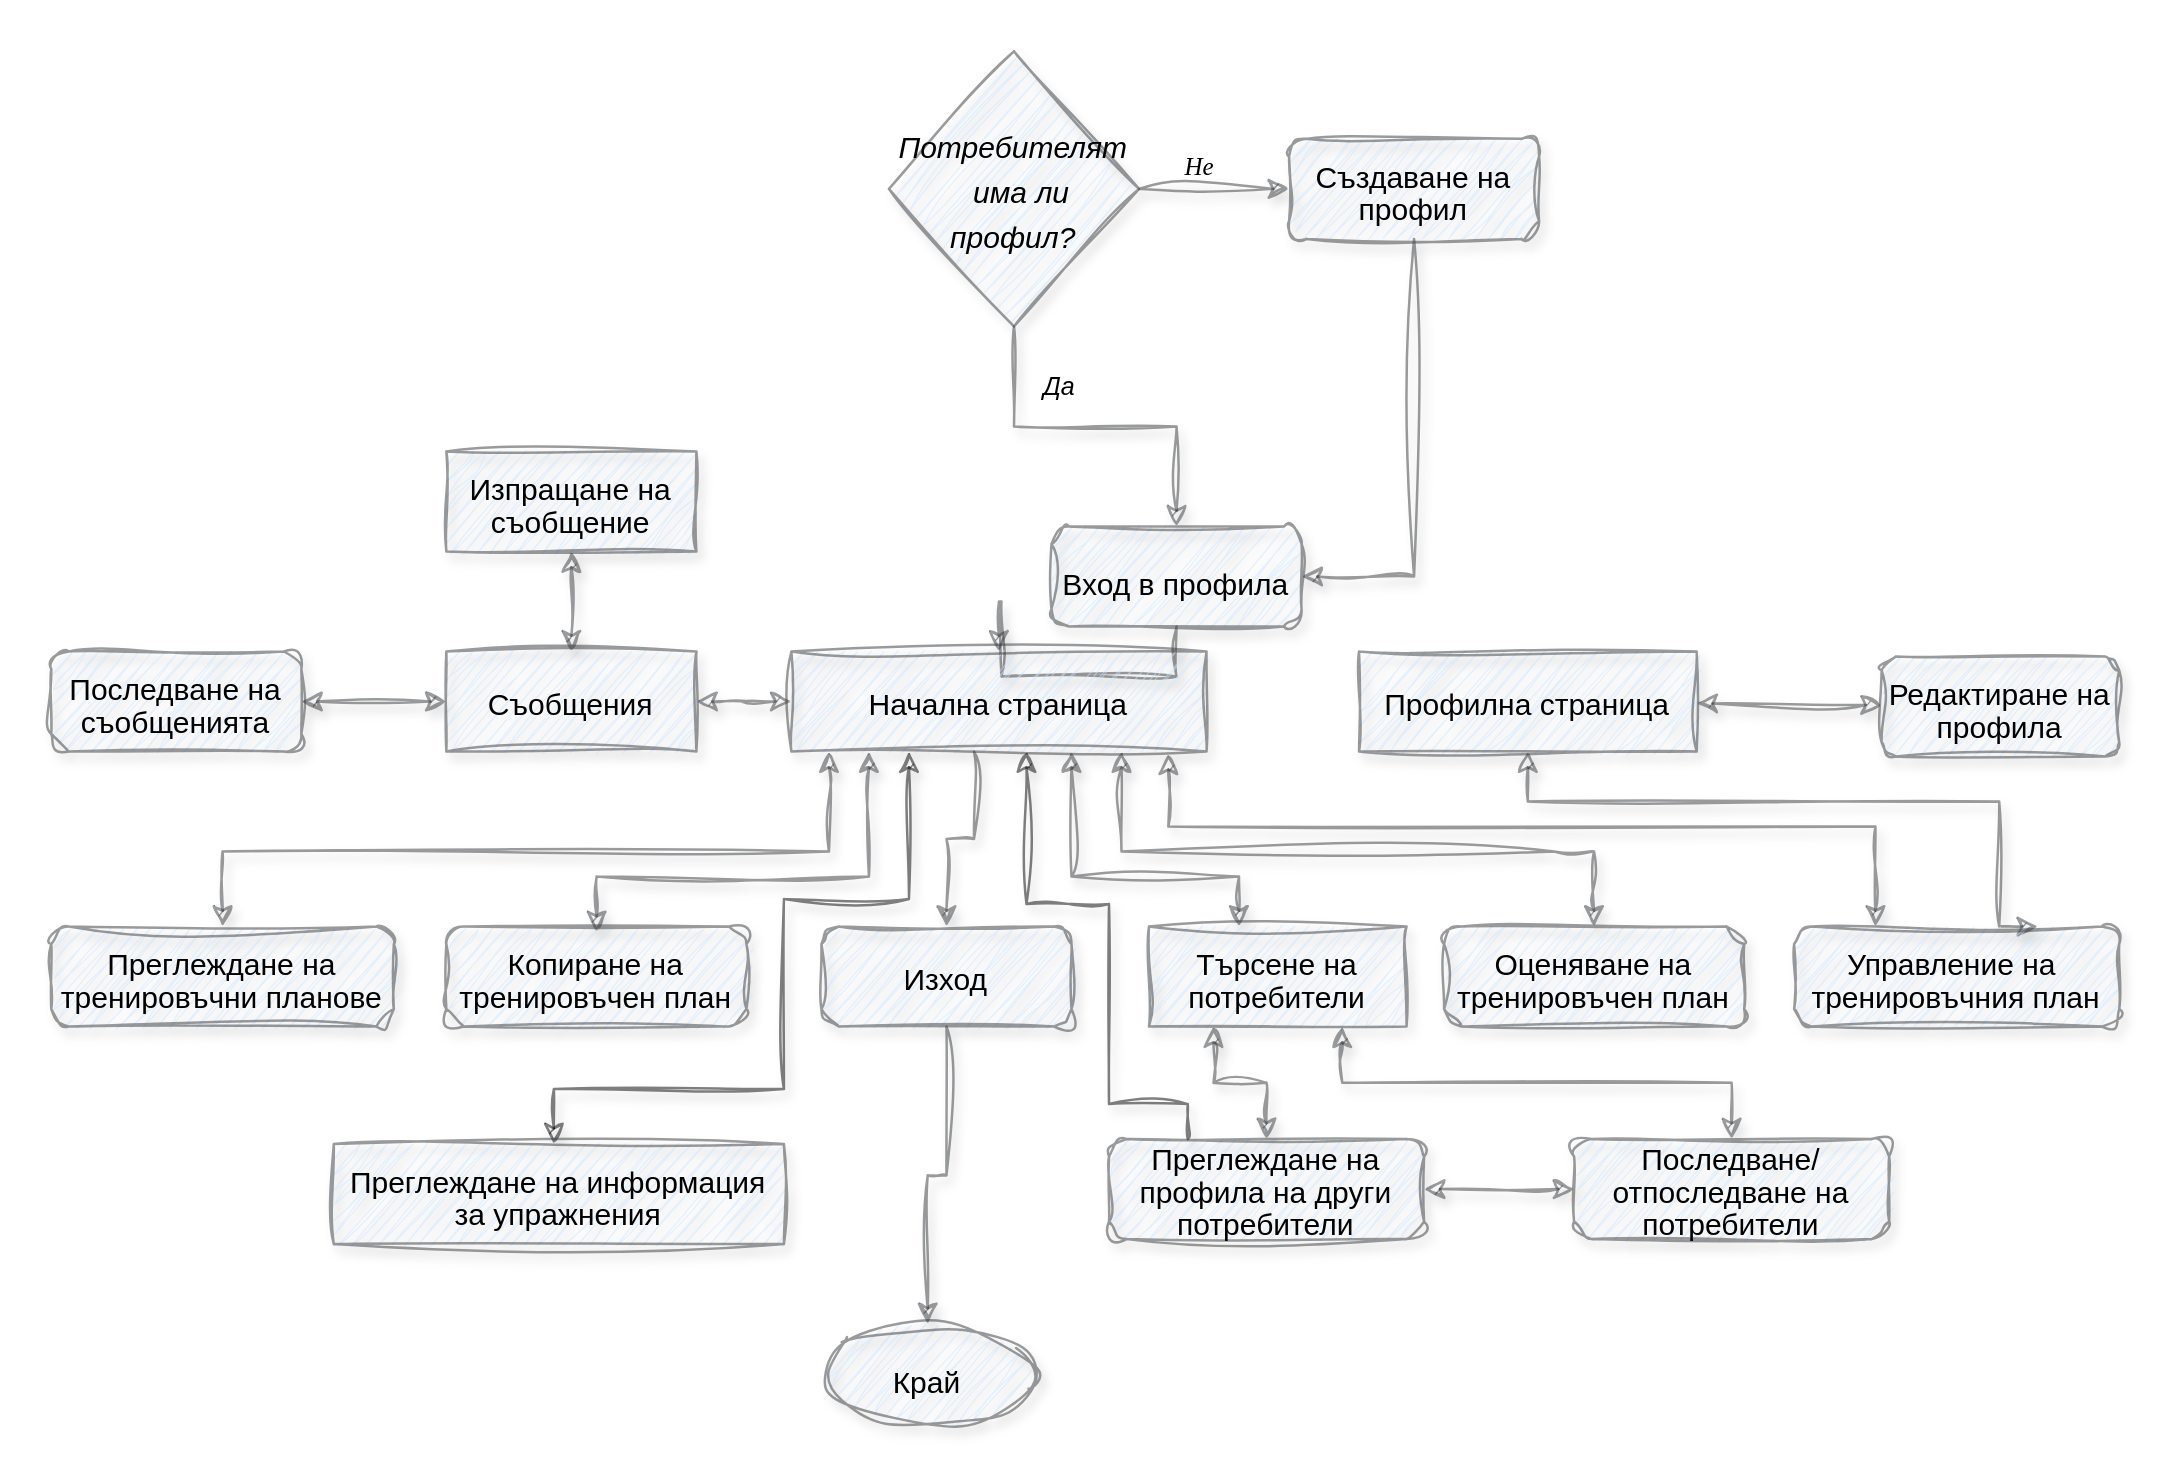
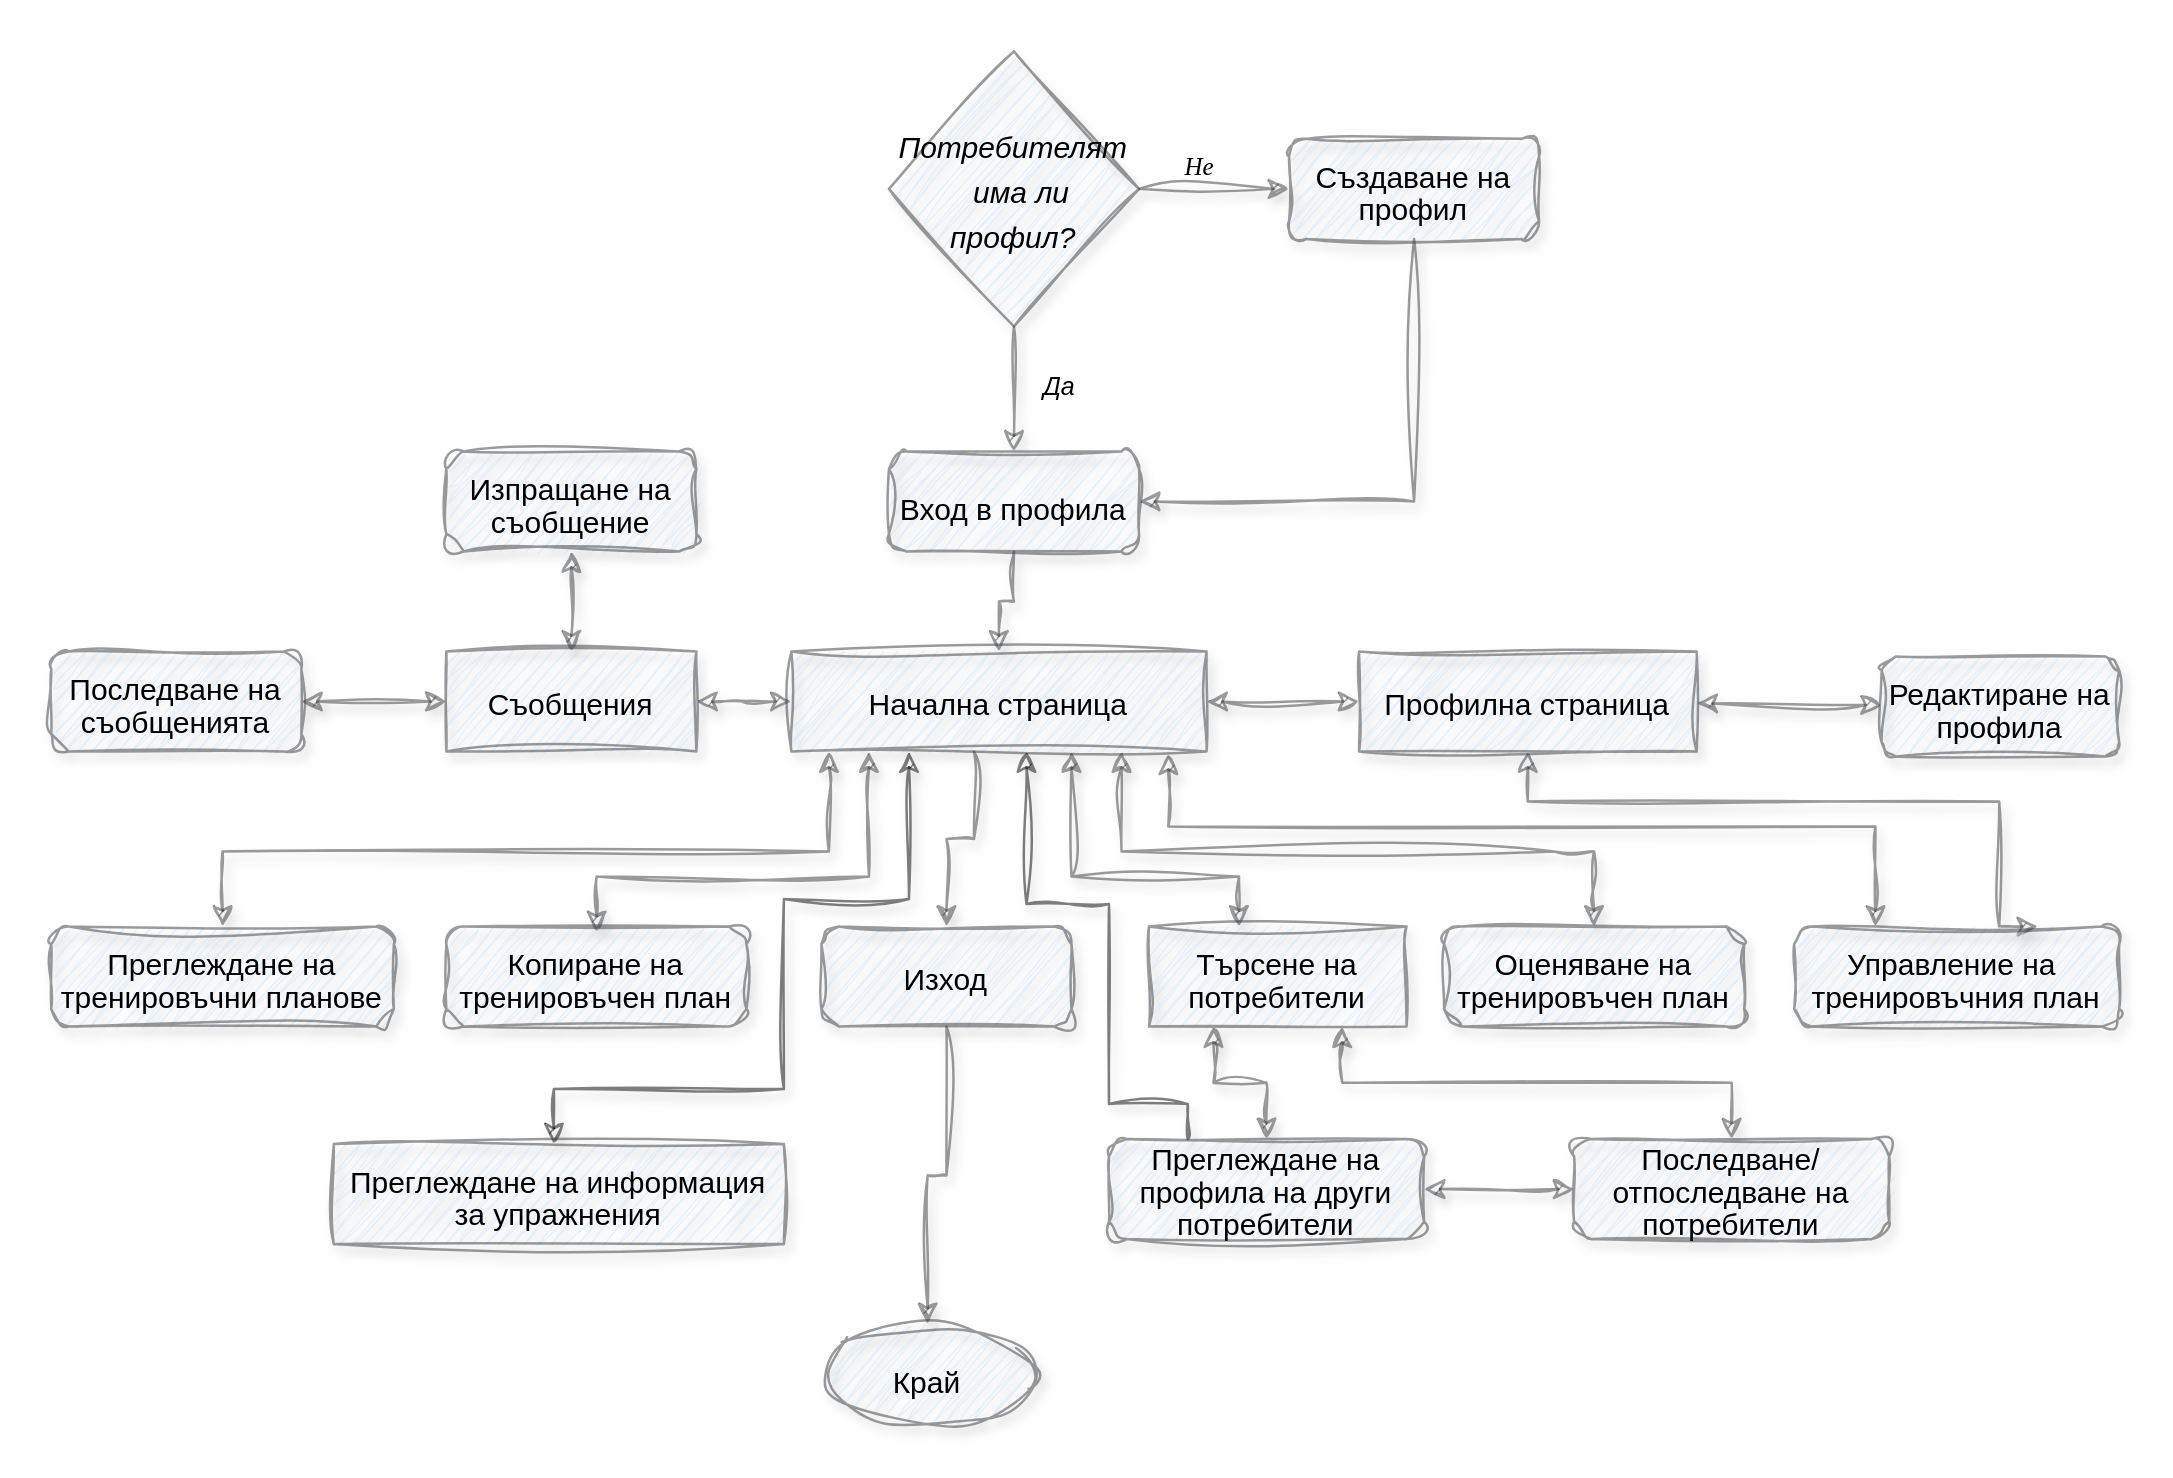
- <mxCell id="30" value="&lt;p style=&quot;line-height: 50%;&quot;&gt;&lt;font face=&quot;Helvetica&quot;&gt;&lt;span style=&quot;font-size: 12px;&quot;&gt;Изпращане на съобщение&lt;/span&gt;&lt;/font&gt;&lt;/p&gt;" style="whiteSpace=wrap;html=1;absoluteArcSize=1;arcSize=14;strokeWidth=1;hachureGap=4;fontFamily=Architects Daughter;fontSource=https%3A%2F%2Ffonts.googleapis.com%2Fcss%3Ffamily%3DArchitects%2BDaughter;fontSize=20;shadow=1;sketch=1;curveFitting=1;jiggle=2;opacity=50;fillColor=#cce5ff;strokeColor=#36393d;rounded=0;" parent="1" vertex="1"><mxGeometry x="178" y="180" width="100" height="40" as="geometry" /></mxCell>
+ <mxCell id="30" value="&lt;p style=&quot;line-height: 50%;&quot;&gt;&lt;font face=&quot;Helvetica&quot;&gt;&lt;span style=&quot;font-size: 12px;&quot;&gt;Изпращане на съобщение&lt;/span&gt;&lt;/font&gt;&lt;/p&gt;" style="rounded=1;whiteSpace=wrap;html=1;absoluteArcSize=1;arcSize=14;strokeWidth=1;hachureGap=4;fontFamily=Architects Daughter;fontSource=https%3A%2F%2Ffonts.googleapis.com%2Fcss%3Ffamily%3DArchitects%2BDaughter;fontSize=20;shadow=1;sketch=1;curveFitting=1;jiggle=2;opacity=50;fillColor=#cce5ff;strokeColor=#36393d;" parent="1" vertex="1"><mxGeometry x="178" y="180" width="100" height="40" as="geometry" /></mxCell>
- <mxCell id="8" value="&lt;font style=&quot;font-size: 12px;&quot; face=&quot;Helvetica&quot;&gt;Вход в профила&lt;/font&gt;" style="rounded=1;whiteSpace=wrap;html=1;absoluteArcSize=1;arcSize=14;strokeWidth=1;hachureGap=4;fontFamily=Architects Daughter;fontSource=https%3A%2F%2Ffonts.googleapis.com%2Fcss%3Ffamily%3DArchitects%2BDaughter;fontSize=20;shadow=1;sketch=1;curveFitting=1;jiggle=2;opacity=50;fillColor=#cce5ff;strokeColor=#36393d;" parent="1" vertex="1"><mxGeometry x="420" y="210" width="100" height="40" as="geometry" /></mxCell>
+ <mxCell id="8" value="&lt;font style=&quot;font-size: 12px;&quot; face=&quot;Helvetica&quot;&gt;Вход в профила&lt;/font&gt;" style="rounded=1;whiteSpace=wrap;html=1;absoluteArcSize=1;arcSize=14;strokeWidth=1;hachureGap=4;fontFamily=Architects Daughter;fontSource=https%3A%2F%2Ffonts.googleapis.com%2Fcss%3Ffamily%3DArchitects%2BDaughter;fontSize=20;shadow=1;sketch=1;curveFitting=1;jiggle=2;opacity=50;fillColor=#cce5ff;strokeColor=#36393d;" parent="1" vertex="1"><mxGeometry x="355" y="180" width="100" height="40" as="geometry" /></mxCell>
+ <mxCell id="11" value="" style="rounded=0;hachureGap=4;orthogonalLoop=1;jettySize=auto;html=1;fontFamily=Architects Daughter;fontSource=https%3A%2F%2Ffonts.googleapis.com%2Fcss%3Ffamily%3DArchitects%2BDaughter;fontSize=16;exitX=1;exitY=0.5;exitDx=0;exitDy=0;startArrow=classic;startFill=1;targetPerimeterSpacing=0;shadow=1;sketch=1;curveFitting=1;jiggle=2;strokeWidth=1;opacity=50;fillColor=#cce5ff;strokeColor=#36393d;" parent="1" source="15" target="19" edge="1"><mxGeometry relative="1" as="geometry" /></mxCell>
